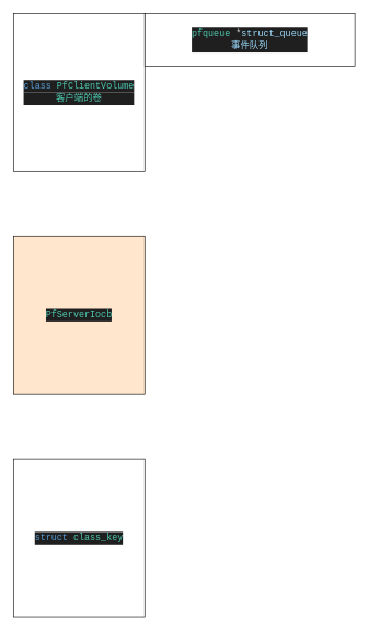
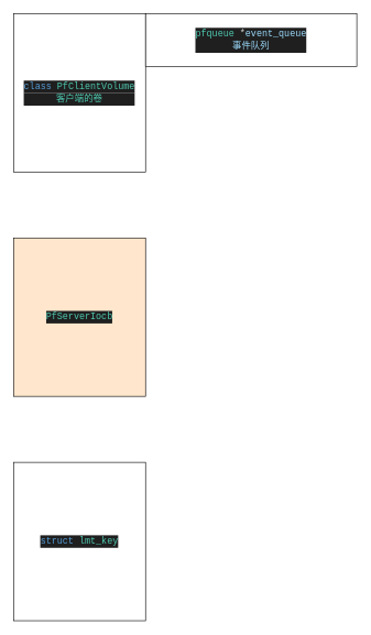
- <mxCell id="3" value="&lt;div style=&quot;color: rgb(204, 204, 204); background-color: rgb(31, 31, 31); font-family: Consolas, &amp;quot;Courier New&amp;quot;, monospace; font-size: 14px; line-height: 19px;&quot;&gt;&lt;div style=&quot;line-height: 19px;&quot;&gt;&lt;span style=&quot;color: #4ec9b0;&quot;&gt;pfqueue&lt;/span&gt; &lt;span style=&quot;color: #d4d4d4;&quot;&gt;*&lt;/span&gt;&lt;span style=&quot;color: #9cdcfe;&quot;&gt;struct_queue&lt;/span&gt;&lt;/div&gt;&lt;div style=&quot;line-height: 19px;&quot;&gt;&lt;span style=&quot;color: #9cdcfe;&quot;&gt;事件队列&lt;/span&gt;&lt;/div&gt;&lt;/div&gt;" style="whiteSpace=wrap;html=1;" parent="1" vertex="1"><mxGeometry x="220" y="20" width="320" height="80" as="geometry" /></mxCell>
+ <mxCell id="3" value="&lt;div style=&quot;color: rgb(204, 204, 204); background-color: rgb(31, 31, 31); font-family: Consolas, &amp;quot;Courier New&amp;quot;, monospace; font-size: 14px; line-height: 19px;&quot;&gt;&lt;div style=&quot;line-height: 19px;&quot;&gt;&lt;span style=&quot;color: #4ec9b0;&quot;&gt;pfqueue&lt;/span&gt; &lt;span style=&quot;color: #d4d4d4;&quot;&gt;*&lt;/span&gt;&lt;span style=&quot;color: #9cdcfe;&quot;&gt;event_queue&lt;/span&gt;&lt;/div&gt;&lt;div style=&quot;line-height: 19px;&quot;&gt;&lt;span style=&quot;color: #9cdcfe;&quot;&gt;事件队列&lt;/span&gt;&lt;/div&gt;&lt;/div&gt;" style="whiteSpace=wrap;html=1;" parent="1" vertex="1"><mxGeometry x="220" y="20" width="320" height="80" as="geometry" /></mxCell>
- <mxCell id="5" value="&lt;div style=&quot;color: rgb(204, 204, 204); background-color: rgb(31, 31, 31); font-family: Consolas, &amp;quot;Courier New&amp;quot;, monospace; font-size: 14px; line-height: 19px;&quot;&gt;&lt;div style=&quot;line-height: 19px;&quot;&gt;&lt;div style=&quot;line-height: 19px;&quot;&gt;&lt;span style=&quot;color: #569cd6;&quot;&gt;struct&lt;/span&gt; &lt;span style=&quot;color: #4ec9b0;&quot;&gt;class_key&lt;/span&gt;&lt;/div&gt;&lt;/div&gt;&lt;/div&gt;" style="whiteSpace=wrap;html=1;" parent="1" vertex="1"><mxGeometry x="20" y="700" width="200" height="240" as="geometry" /></mxCell>
+ <mxCell id="5" value="&lt;div style=&quot;color: rgb(204, 204, 204); background-color: rgb(31, 31, 31); font-family: Consolas, &amp;quot;Courier New&amp;quot;, monospace; font-size: 14px; line-height: 19px;&quot;&gt;&lt;div style=&quot;line-height: 19px;&quot;&gt;&lt;div style=&quot;line-height: 19px;&quot;&gt;&lt;span style=&quot;color: #569cd6;&quot;&gt;struct&lt;/span&gt; &lt;span style=&quot;color: #4ec9b0;&quot;&gt;lmt_key&lt;/span&gt;&lt;/div&gt;&lt;/div&gt;&lt;/div&gt;" style="whiteSpace=wrap;html=1;" parent="1" vertex="1"><mxGeometry x="20" y="700" width="200" height="240" as="geometry" /></mxCell>
